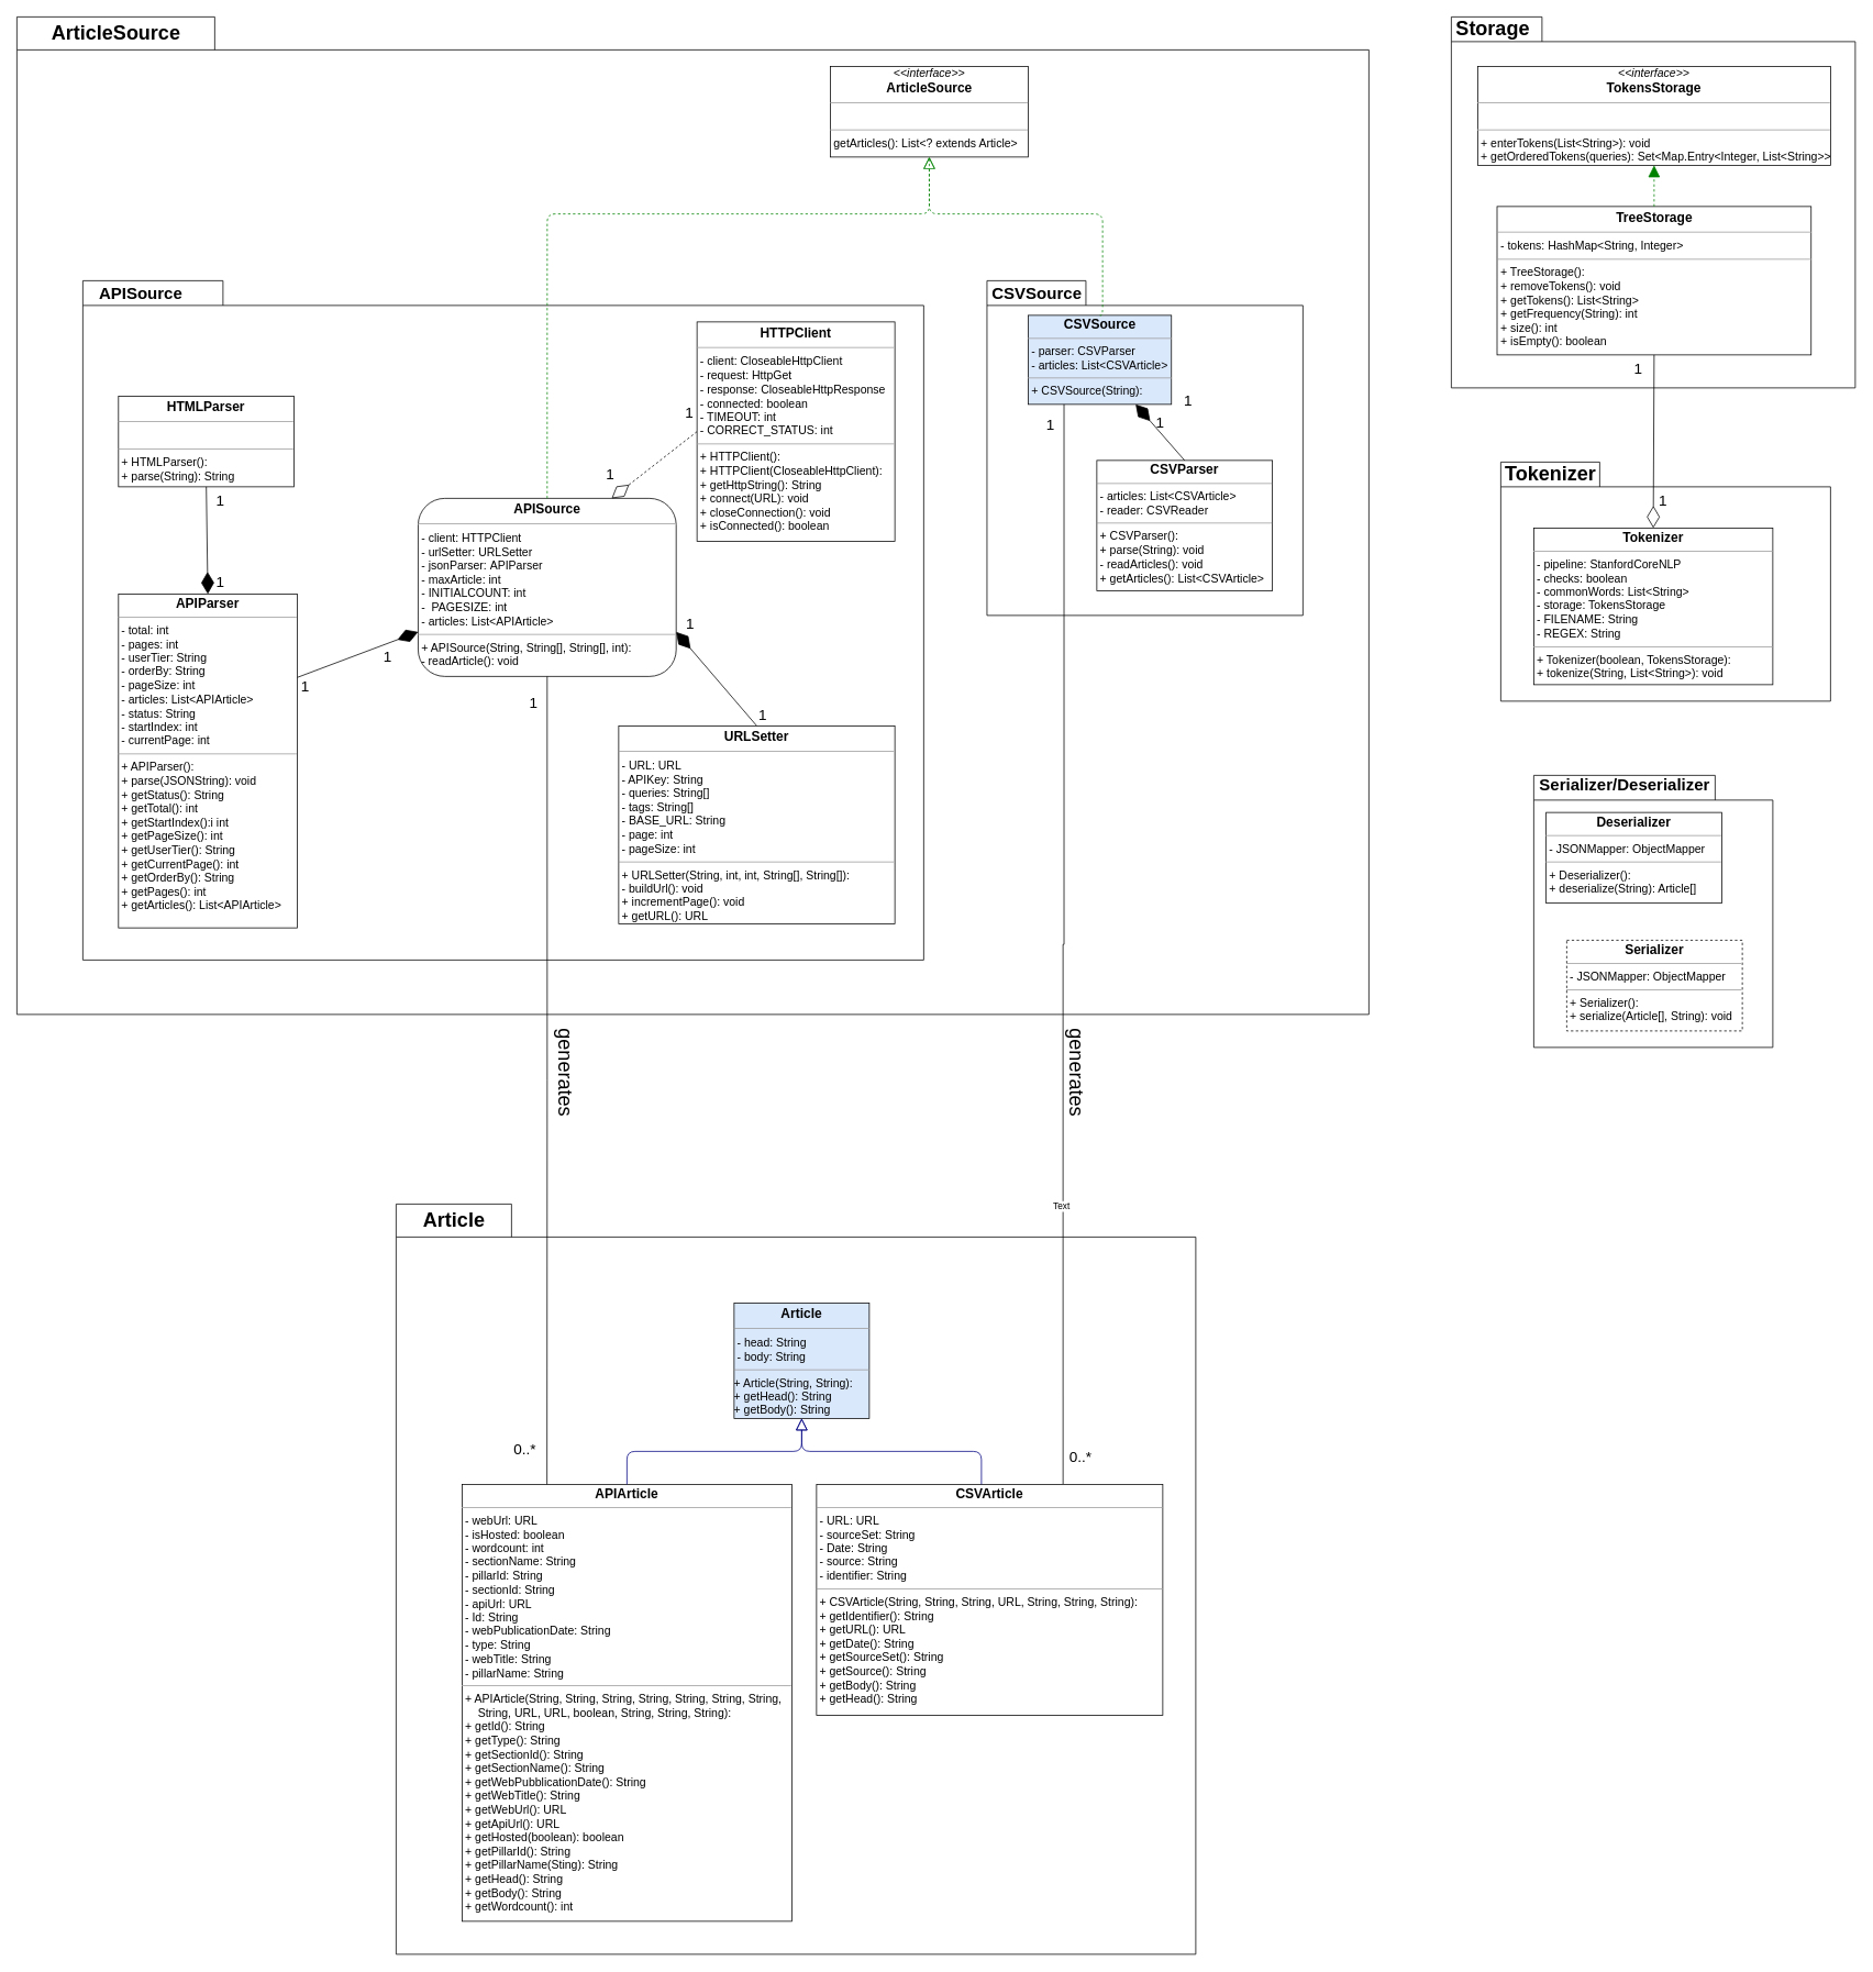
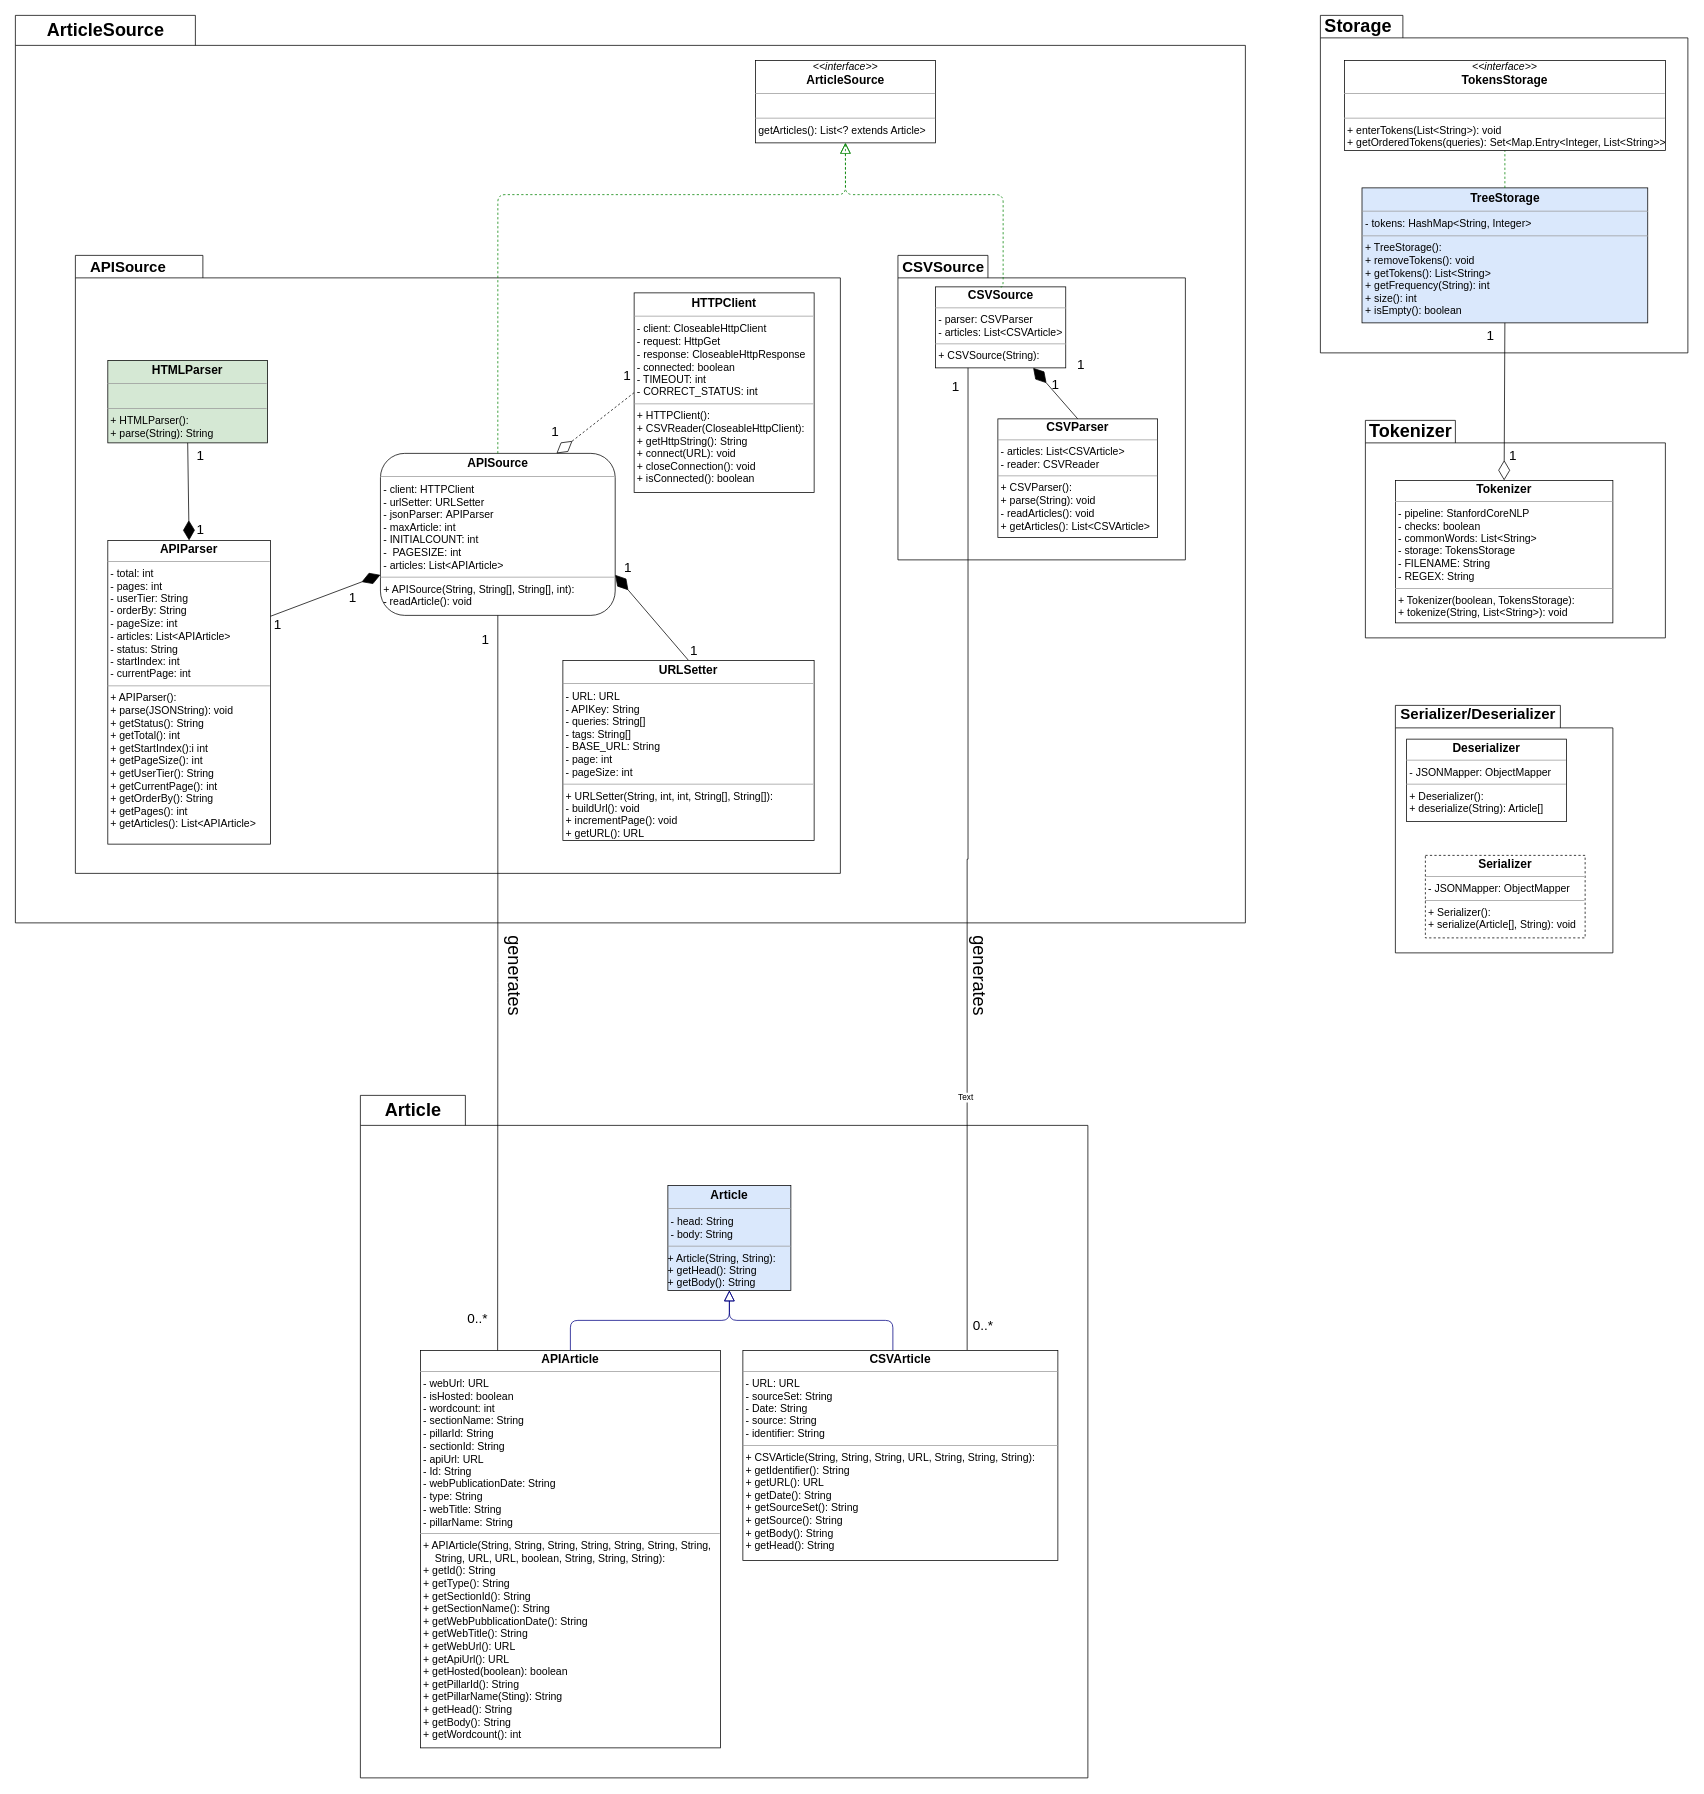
- <mxCell id="14" value="" style="html=1;rounded=1;edgeStyle=orthogonalEdgeStyle;dashed=1;startArrow=none;endArrow=block;endSize=12;strokeColor=#008200;exitX=0.500;exitY=0.000;exitDx=0;exitDy=0;entryX=0.5;entryY=1;entryDx=0;entryDy=0;" parent="1" source="13" target="15" edge="1"><mxGeometry width="50" height="50" relative="1" as="geometry"><Array as="points" /><mxPoint x="2031" y="230" as="targetPoint" /></mxGeometry></mxCell>
+ <mxCell id="14" value="" style="html=1;rounded=1;edgeStyle=orthogonalEdgeStyle;dashed=1;startArrow=none;endArrow=none;endSize=12;strokeColor=#008200;exitX=0.500;exitY=0.000;exitDx=0;exitDy=0;entryX=0.5;entryY=1;entryDx=0;entryDy=0;" parent="1" source="13" target="15" edge="1"><mxGeometry width="50" height="50" relative="1" as="geometry"><Array as="points" /><mxPoint x="2031" y="230" as="targetPoint" /></mxGeometry></mxCell>
- <mxCell id="13" value="&lt;p style=&quot;margin: 4px 0px 0px; text-align: center; line-height: 120%; font-size: 16px;&quot;&gt;&lt;b style=&quot;&quot;&gt;&lt;font style=&quot;font-size: 16px;&quot;&gt;TreeStorage&lt;/font&gt;&lt;/b&gt;&lt;/p&gt;&lt;hr style=&quot;line-height: 120%; font-size: 16px;&quot; size=&quot;1&quot;&gt;&lt;p style=&quot;margin: 0px 0px 0px 4px; line-height: 120%;&quot;&gt;- tokens:&amp;nbsp;HashMap&amp;lt;String, Integer&amp;gt;&lt;/p&gt;&lt;hr style=&quot;line-height: 120%;&quot; size=&quot;1&quot;&gt;&lt;p style=&quot;margin: 0px 0px 0px 4px; line-height: 120%;&quot;&gt;+ TreeStorage():&lt;/p&gt;&lt;p style=&quot;margin: 0px 0px 0px 4px; line-height: 120%;&quot;&gt;+ removeTokens(): void&lt;br&gt;+ getTokens(): List&amp;lt;String&amp;gt;&lt;br&gt;+ getFrequency(String): int&lt;br&gt;&lt;/p&gt;&lt;p style=&quot;margin: 0px 0px 0px 4px; line-height: 120%;&quot;&gt;+ size(): int&lt;/p&gt;&lt;p style=&quot;margin: 0px 0px 0px 4px; line-height: 120%;&quot;&gt;+ isEmpty(): boolean&lt;/p&gt;" style="verticalAlign=top;align=left;overflow=fill;fontSize=14;fontFamily=Helvetica;html=1;rounded=0;shadow=0;comic=0;labelBackgroundColor=none;strokeWidth=1;container=0;" parent="1" vertex="1"><mxGeometry x="1815.5" y="250" width="381" height="180" as="geometry" /></mxCell>
+ <mxCell id="13" value="&lt;p style=&quot;margin: 4px 0px 0px; text-align: center; line-height: 120%; font-size: 16px;&quot;&gt;&lt;b style=&quot;&quot;&gt;&lt;font style=&quot;font-size: 16px;&quot;&gt;TreeStorage&lt;/font&gt;&lt;/b&gt;&lt;/p&gt;&lt;hr style=&quot;line-height: 120%; font-size: 16px;&quot; size=&quot;1&quot;&gt;&lt;p style=&quot;margin: 0px 0px 0px 4px; line-height: 120%;&quot;&gt;- tokens:&amp;nbsp;HashMap&amp;lt;String, Integer&amp;gt;&lt;/p&gt;&lt;hr style=&quot;line-height: 120%;&quot; size=&quot;1&quot;&gt;&lt;p style=&quot;margin: 0px 0px 0px 4px; line-height: 120%;&quot;&gt;+ TreeStorage():&lt;/p&gt;&lt;p style=&quot;margin: 0px 0px 0px 4px; line-height: 120%;&quot;&gt;+ removeTokens(): void&lt;br&gt;+ getTokens(): List&amp;lt;String&amp;gt;&lt;br&gt;+ getFrequency(String): int&lt;br&gt;&lt;/p&gt;&lt;p style=&quot;margin: 0px 0px 0px 4px; line-height: 120%;&quot;&gt;+ size(): int&lt;/p&gt;&lt;p style=&quot;margin: 0px 0px 0px 4px; line-height: 120%;&quot;&gt;+ isEmpty(): boolean&lt;/p&gt;" style="verticalAlign=top;align=left;overflow=fill;fontSize=14;fontFamily=Helvetica;html=1;rounded=0;shadow=0;comic=0;labelBackgroundColor=none;strokeWidth=1;container=0;fillColor=#dae8fc;" parent="1" vertex="1"><mxGeometry x="1815.5" y="250" width="381" height="180" as="geometry" /></mxCell>
- <mxCell id="37" value="&lt;p style=&quot;margin: 4px 0px 0px; text-align: center; line-height: 120%;&quot;&gt;&lt;b&gt;&lt;font style=&quot;font-size: 16px;&quot;&gt;CSVSource&lt;/font&gt;&lt;/b&gt;&lt;/p&gt;&lt;hr style=&quot;line-height: 120%;&quot; size=&quot;1&quot;&gt;&lt;p style=&quot;margin: 0px 0px 0px 4px; line-height: 120%;&quot;&gt;&lt;/p&gt;&lt;p style=&quot;margin: 0px 0px 0px 4px; line-height: 120%;&quot;&gt;- parser: CSVParser&lt;/p&gt;&lt;p style=&quot;margin: 0px 0px 0px 4px; line-height: 120%;&quot;&gt;- articles: List&amp;lt;CSVArticle&amp;gt;&lt;/p&gt;&lt;hr style=&quot;line-height: 120%;&quot; size=&quot;1&quot;&gt;&lt;p style=&quot;margin: 0px 0px 0px 4px; line-height: 120%;&quot;&gt;+ CSVSource(String):&lt;/p&gt;" style="verticalAlign=top;align=left;overflow=fill;fontSize=14;fontFamily=Helvetica;html=1;rounded=0;shadow=0;comic=0;labelBackgroundColor=none;strokeWidth=1;movable=1;resizable=1;rotatable=1;deletable=1;editable=1;locked=0;connectable=1;fillColor=#dae8fc;" parent="1" vertex="1"><mxGeometry x="1246.75" y="382" width="173.75" height="108" as="geometry" /></mxCell>
+ <mxCell id="37" value="&lt;p style=&quot;margin: 4px 0px 0px; text-align: center; line-height: 120%;&quot;&gt;&lt;b&gt;&lt;font style=&quot;font-size: 16px;&quot;&gt;CSVSource&lt;/font&gt;&lt;/b&gt;&lt;/p&gt;&lt;hr style=&quot;line-height: 120%;&quot; size=&quot;1&quot;&gt;&lt;p style=&quot;margin: 0px 0px 0px 4px; line-height: 120%;&quot;&gt;&lt;/p&gt;&lt;p style=&quot;margin: 0px 0px 0px 4px; line-height: 120%;&quot;&gt;- parser: CSVParser&lt;/p&gt;&lt;p style=&quot;margin: 0px 0px 0px 4px; line-height: 120%;&quot;&gt;- articles: List&amp;lt;CSVArticle&amp;gt;&lt;/p&gt;&lt;hr style=&quot;line-height: 120%;&quot; size=&quot;1&quot;&gt;&lt;p style=&quot;margin: 0px 0px 0px 4px; line-height: 120%;&quot;&gt;+ CSVSource(String):&lt;/p&gt;" style="verticalAlign=top;align=left;overflow=fill;fontSize=14;fontFamily=Helvetica;html=1;rounded=0;shadow=0;comic=0;labelBackgroundColor=none;strokeWidth=1;movable=1;resizable=1;rotatable=1;deletable=1;editable=1;locked=0;connectable=1;" parent="1" vertex="1"><mxGeometry x="1246.75" y="382" width="173.75" height="108" as="geometry" /></mxCell>
- <mxCell id="58" value="&lt;p style=&quot;margin: 4px 0px 0px; text-align: center; line-height: 120%; font-size: 16px;&quot;&gt;&lt;b style=&quot;&quot;&gt;&lt;font style=&quot;font-size: 16px;&quot;&gt;HTTPClient&lt;/font&gt;&lt;/b&gt;&lt;/p&gt;&lt;hr style=&quot;line-height: 120%; font-size: 16px;&quot; size=&quot;1&quot;&gt;&lt;p style=&quot;margin: 0px 0px 0px 4px; line-height: 120%;&quot;&gt;&lt;/p&gt;&lt;p style=&quot;margin: 0px 0px 0px 4px; line-height: 120%;&quot;&gt;- client:&amp;nbsp;CloseableHttpClient&lt;/p&gt;&lt;p style=&quot;margin: 0px 0px 0px 4px; line-height: 120%;&quot;&gt;- request:&amp;nbsp;HttpGet&lt;/p&gt;&lt;p style=&quot;margin: 0px 0px 0px 4px; line-height: 120%;&quot;&gt;- response:&amp;nbsp;CloseableHttpResponse&lt;/p&gt;&lt;p style=&quot;margin: 0px 0px 0px 4px; line-height: 120%;&quot;&gt;- connected: boolean&lt;/p&gt;&lt;p style=&quot;margin: 0px 0px 0px 4px; line-height: 120%;&quot;&gt;- TIMEOUT: int&lt;/p&gt;&lt;p style=&quot;margin: 0px 0px 0px 4px; line-height: 120%;&quot;&gt;-&amp;nbsp;CORRECT_STATUS: int&lt;/p&gt;&lt;hr style=&quot;line-height: 120%;&quot; size=&quot;1&quot;&gt;&lt;p style=&quot;margin: 0px 0px 0px 4px; line-height: 120%;&quot;&gt;+ HTTPClient():&lt;/p&gt;&lt;p style=&quot;margin: 0px 0px 0px 4px; line-height: 120%;&quot;&gt;+ HTTPClient(CloseableHttpClient):&lt;/p&gt;&lt;p style=&quot;margin: 0px 0px 0px 4px; line-height: 120%;&quot;&gt;+&amp;nbsp;getHttpString(): String&lt;/p&gt;&lt;p style=&quot;margin: 0px 0px 0px 4px; line-height: 120%;&quot;&gt;+&amp;nbsp;connect(URL): void&lt;/p&gt;&lt;p style=&quot;margin: 0px 0px 0px 4px; line-height: 120%;&quot;&gt;+&amp;nbsp;closeConnection(): void&lt;/p&gt;&lt;p style=&quot;margin: 0px 0px 0px 4px; line-height: 120%;&quot;&gt;+ isConnected(): boolean&lt;/p&gt;" style="verticalAlign=top;align=left;overflow=fill;fontSize=14;fontFamily=Helvetica;html=1;rounded=0;shadow=0;comic=0;labelBackgroundColor=none;strokeWidth=1;movable=1;resizable=1;rotatable=1;deletable=1;editable=1;locked=0;connectable=1;" parent="1" vertex="1"><mxGeometry x="845" y="390" width="240" height="266" as="geometry" /></mxCell>
+ <mxCell id="58" value="&lt;p style=&quot;margin: 4px 0px 0px; text-align: center; line-height: 120%; font-size: 16px;&quot;&gt;&lt;b style=&quot;&quot;&gt;&lt;font style=&quot;font-size: 16px;&quot;&gt;HTTPClient&lt;/font&gt;&lt;/b&gt;&lt;/p&gt;&lt;hr style=&quot;line-height: 120%; font-size: 16px;&quot; size=&quot;1&quot;&gt;&lt;p style=&quot;margin: 0px 0px 0px 4px; line-height: 120%;&quot;&gt;&lt;/p&gt;&lt;p style=&quot;margin: 0px 0px 0px 4px; line-height: 120%;&quot;&gt;- client:&amp;nbsp;CloseableHttpClient&lt;/p&gt;&lt;p style=&quot;margin: 0px 0px 0px 4px; line-height: 120%;&quot;&gt;- request:&amp;nbsp;HttpGet&lt;/p&gt;&lt;p style=&quot;margin: 0px 0px 0px 4px; line-height: 120%;&quot;&gt;- response:&amp;nbsp;CloseableHttpResponse&lt;/p&gt;&lt;p style=&quot;margin: 0px 0px 0px 4px; line-height: 120%;&quot;&gt;- connected: boolean&lt;/p&gt;&lt;p style=&quot;margin: 0px 0px 0px 4px; line-height: 120%;&quot;&gt;- TIMEOUT: int&lt;/p&gt;&lt;p style=&quot;margin: 0px 0px 0px 4px; line-height: 120%;&quot;&gt;-&amp;nbsp;CORRECT_STATUS: int&lt;/p&gt;&lt;hr style=&quot;line-height: 120%;&quot; size=&quot;1&quot;&gt;&lt;p style=&quot;margin: 0px 0px 0px 4px; line-height: 120%;&quot;&gt;+ HTTPClient():&lt;/p&gt;&lt;p style=&quot;margin: 0px 0px 0px 4px; line-height: 120%;&quot;&gt;+ CSVReader(CloseableHttpClient):&lt;/p&gt;&lt;p style=&quot;margin: 0px 0px 0px 4px; line-height: 120%;&quot;&gt;+&amp;nbsp;getHttpString(): String&lt;/p&gt;&lt;p style=&quot;margin: 0px 0px 0px 4px; line-height: 120%;&quot;&gt;+&amp;nbsp;connect(URL): void&lt;/p&gt;&lt;p style=&quot;margin: 0px 0px 0px 4px; line-height: 120%;&quot;&gt;+&amp;nbsp;closeConnection(): void&lt;/p&gt;&lt;p style=&quot;margin: 0px 0px 0px 4px; line-height: 120%;&quot;&gt;+ isConnected(): boolean&lt;/p&gt;" style="verticalAlign=top;align=left;overflow=fill;fontSize=14;fontFamily=Helvetica;html=1;rounded=0;shadow=0;comic=0;labelBackgroundColor=none;strokeWidth=1;movable=1;resizable=1;rotatable=1;deletable=1;editable=1;locked=0;connectable=1;" parent="1" vertex="1"><mxGeometry x="845" y="390" width="240" height="266" as="geometry" /></mxCell>
- <mxCell id="55" value="&lt;p style=&quot;margin: 4px 0px 0px; text-align: center; line-height: 120%; font-size: 16px;&quot;&gt;&lt;b style=&quot;&quot;&gt;&lt;font style=&quot;font-size: 16px;&quot;&gt;HTMLParser&lt;/font&gt;&lt;/b&gt;&lt;/p&gt;&lt;hr style=&quot;line-height: 120%; font-size: 16px;&quot; size=&quot;1&quot;&gt;&lt;p style=&quot;margin: 0px 0px 0px 4px; line-height: 120%;&quot;&gt;&lt;/p&gt;&lt;p style=&quot;margin: 0px 0px 0px 4px; line-height: 120%;&quot;&gt;&amp;nbsp;&lt;/p&gt;&lt;hr style=&quot;line-height: 120%;&quot; size=&quot;1&quot;&gt;&lt;p style=&quot;margin: 0px 0px 0px 4px; line-height: 120%;&quot;&gt;+ HTMLParser():&lt;br style=&quot;border-color: var(--border-color);&quot;&gt;&lt;/p&gt;&lt;p style=&quot;margin: 0px 0px 0px 4px; line-height: 120%;&quot;&gt;+ parse(String): String&lt;br&gt;&lt;/p&gt;" style="verticalAlign=top;align=left;overflow=fill;fontSize=14;fontFamily=Helvetica;html=1;rounded=0;shadow=0;comic=0;labelBackgroundColor=none;strokeWidth=1;movable=1;resizable=1;rotatable=1;deletable=1;editable=1;locked=0;connectable=1;" parent="1" vertex="1"><mxGeometry x="143.25" y="480" width="213" height="110" as="geometry" /></mxCell>
+ <mxCell id="55" value="&lt;p style=&quot;margin: 4px 0px 0px; text-align: center; line-height: 120%; font-size: 16px;&quot;&gt;&lt;b style=&quot;&quot;&gt;&lt;font style=&quot;font-size: 16px;&quot;&gt;HTMLParser&lt;/font&gt;&lt;/b&gt;&lt;/p&gt;&lt;hr style=&quot;line-height: 120%; font-size: 16px;&quot; size=&quot;1&quot;&gt;&lt;p style=&quot;margin: 0px 0px 0px 4px; line-height: 120%;&quot;&gt;&lt;/p&gt;&lt;p style=&quot;margin: 0px 0px 0px 4px; line-height: 120%;&quot;&gt;&amp;nbsp;&lt;/p&gt;&lt;hr style=&quot;line-height: 120%;&quot; size=&quot;1&quot;&gt;&lt;p style=&quot;margin: 0px 0px 0px 4px; line-height: 120%;&quot;&gt;+ HTMLParser():&lt;br style=&quot;border-color: var(--border-color);&quot;&gt;&lt;/p&gt;&lt;p style=&quot;margin: 0px 0px 0px 4px; line-height: 120%;&quot;&gt;+ parse(String): String&lt;br&gt;&lt;/p&gt;" style="verticalAlign=top;align=left;overflow=fill;fontSize=14;fontFamily=Helvetica;html=1;rounded=0;shadow=0;comic=0;labelBackgroundColor=none;strokeWidth=1;movable=1;resizable=1;rotatable=1;deletable=1;editable=1;locked=0;connectable=1;fillColor=#d5e8d4;" parent="1" vertex="1"><mxGeometry x="143.25" y="480" width="213" height="110" as="geometry" /></mxCell>
